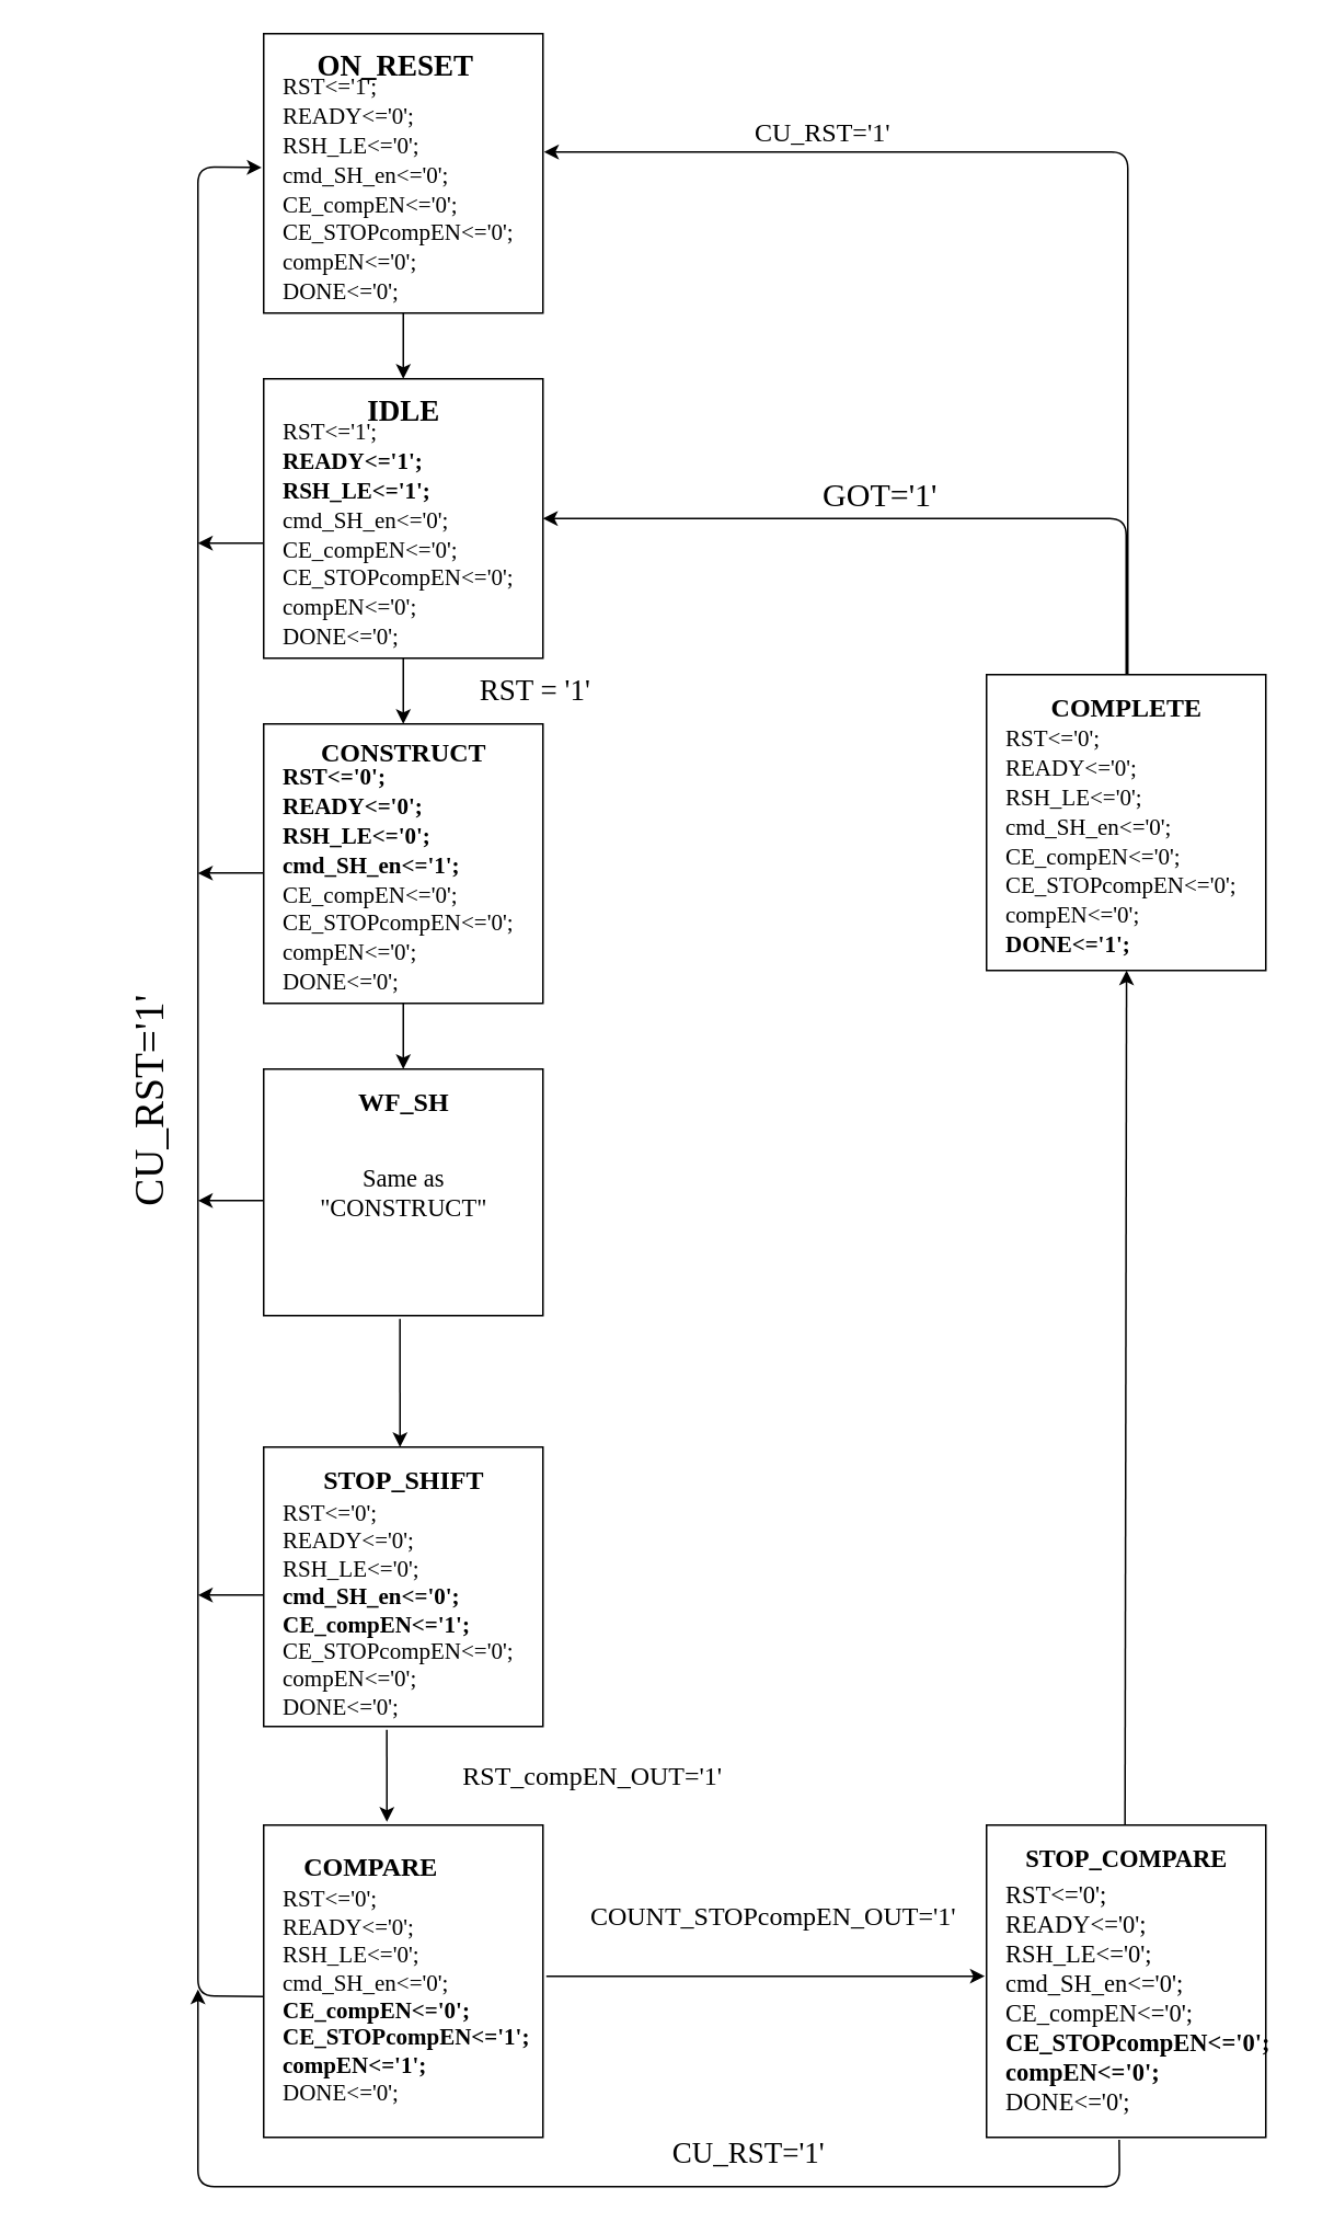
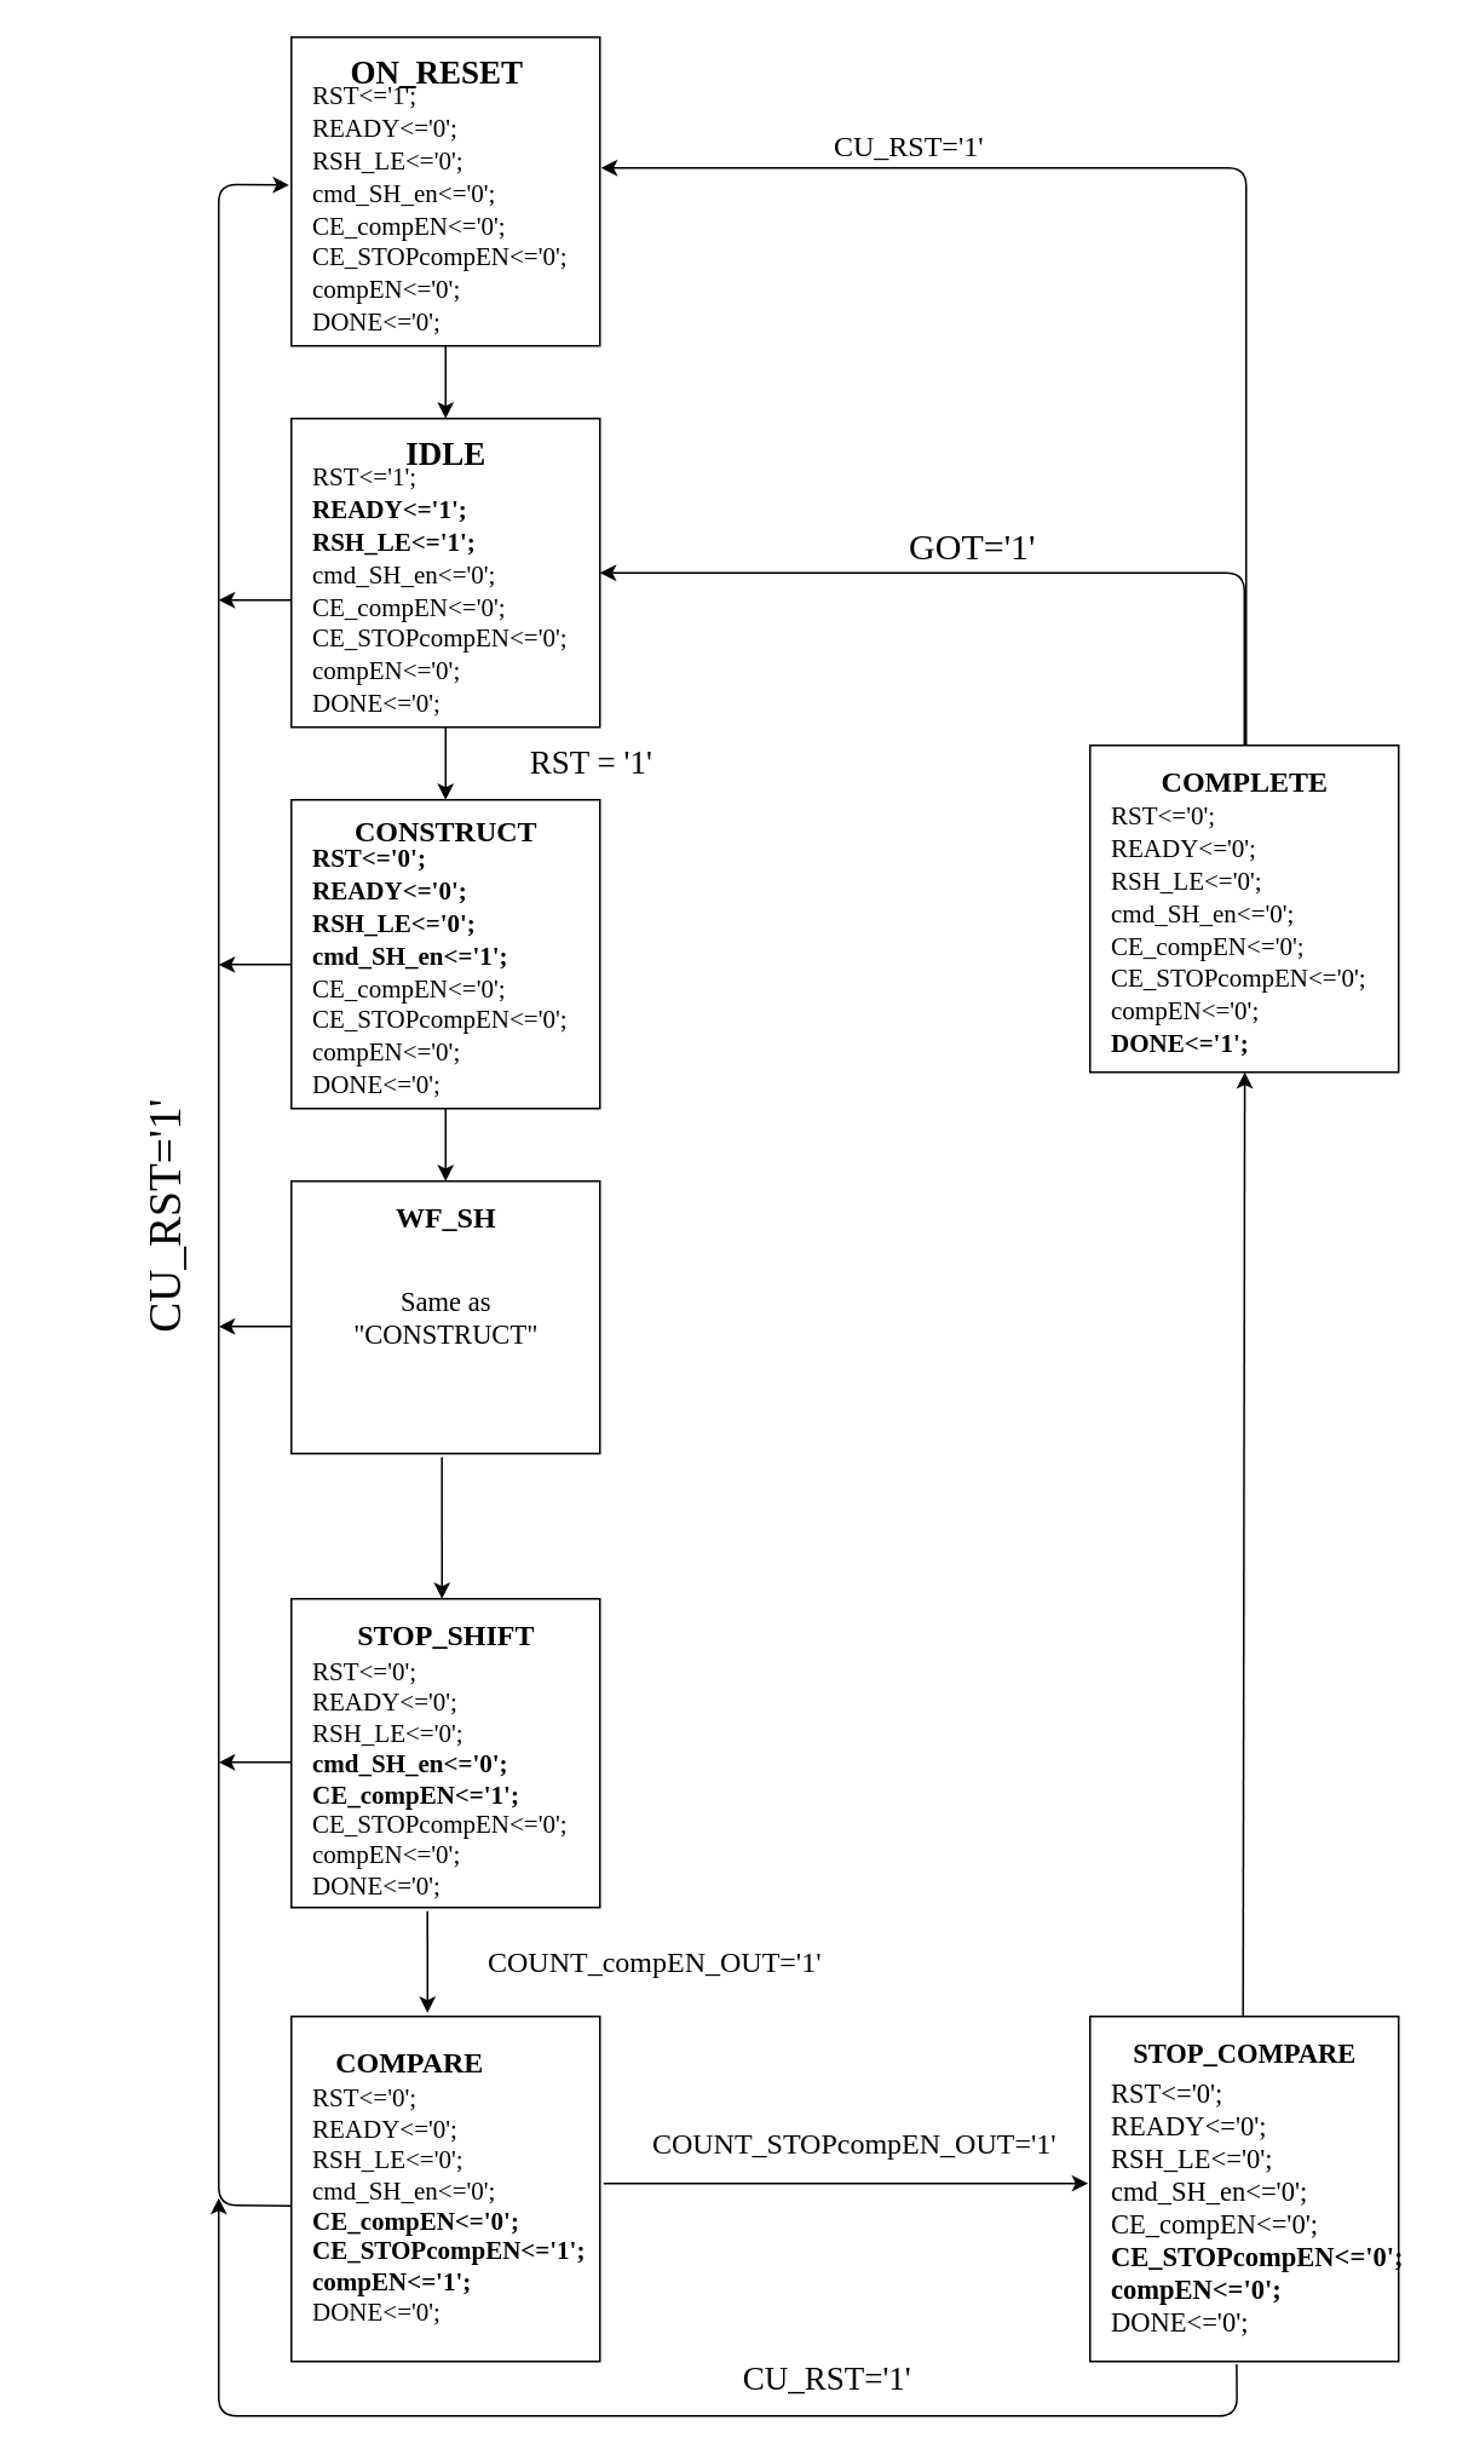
- <mxCell id="28" value="&lt;font face=&quot;Times New Roman&quot; style=&quot;font-size: 16px&quot;&gt;RST_compEN_OUT='1'&lt;/font&gt;" style="text;html=1;align=center;verticalAlign=middle;resizable=0;points=[];autosize=1;" parent="1" vertex="1"><mxGeometry x="260" y="1070" width="200" height="20" as="geometry" /></mxCell>
+ <mxCell id="28" value="&lt;font face=&quot;Times New Roman&quot; style=&quot;font-size: 16px&quot;&gt;COUNT_compEN_OUT='1'&lt;/font&gt;" style="text;html=1;align=center;verticalAlign=middle;resizable=0;points=[];autosize=1;" parent="1" vertex="1"><mxGeometry x="260" y="1070" width="200" height="20" as="geometry" /></mxCell>
- <mxCell id="36" value="&lt;font face=&quot;Times New Roman&quot; style=&quot;font-size: 16px&quot;&gt;COUNT_STOPcompEN_OUT='1'&lt;/font&gt;" style="text;html=1;align=center;verticalAlign=middle;resizable=0;points=[];autosize=1;" parent="1" vertex="1"><mxGeometry x="350" y="1155" width="240" height="20" as="geometry" /></mxCell>
+ <mxCell id="36" value="&lt;font face=&quot;Times New Roman&quot; style=&quot;font-size: 16px&quot;&gt;COUNT_STOPcompEN_OUT='1'&lt;/font&gt;" style="text;html=1;align=center;verticalAlign=middle;resizable=0;points=[];autosize=1;" parent="1" vertex="1"><mxGeometry x="350" y="1170" width="240" height="20" as="geometry" /></mxCell>
